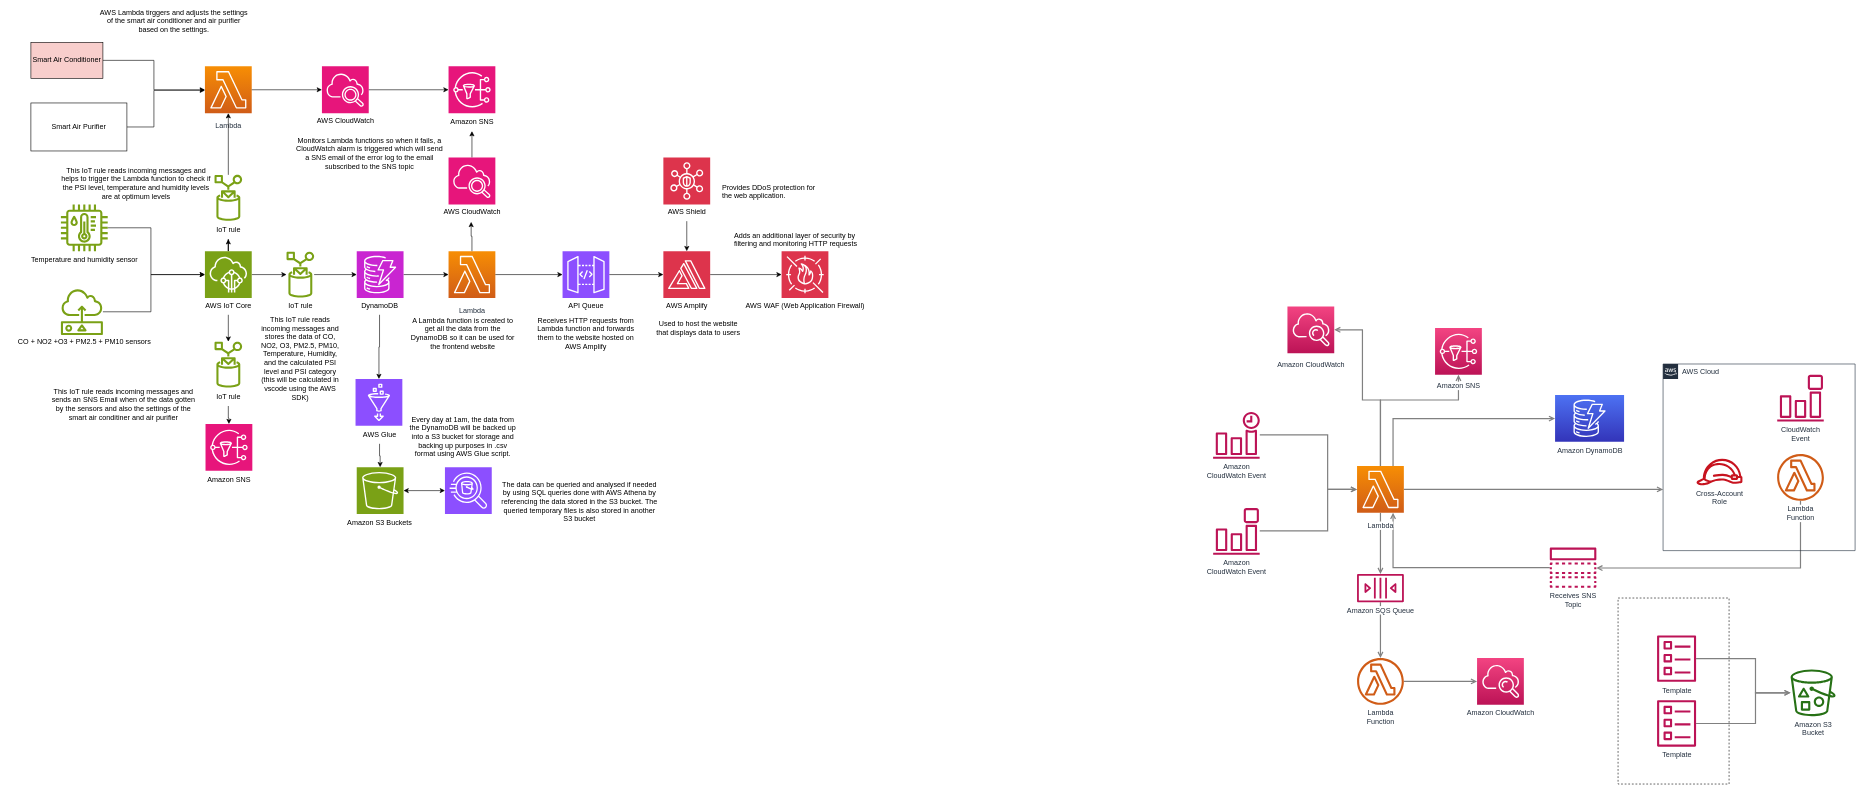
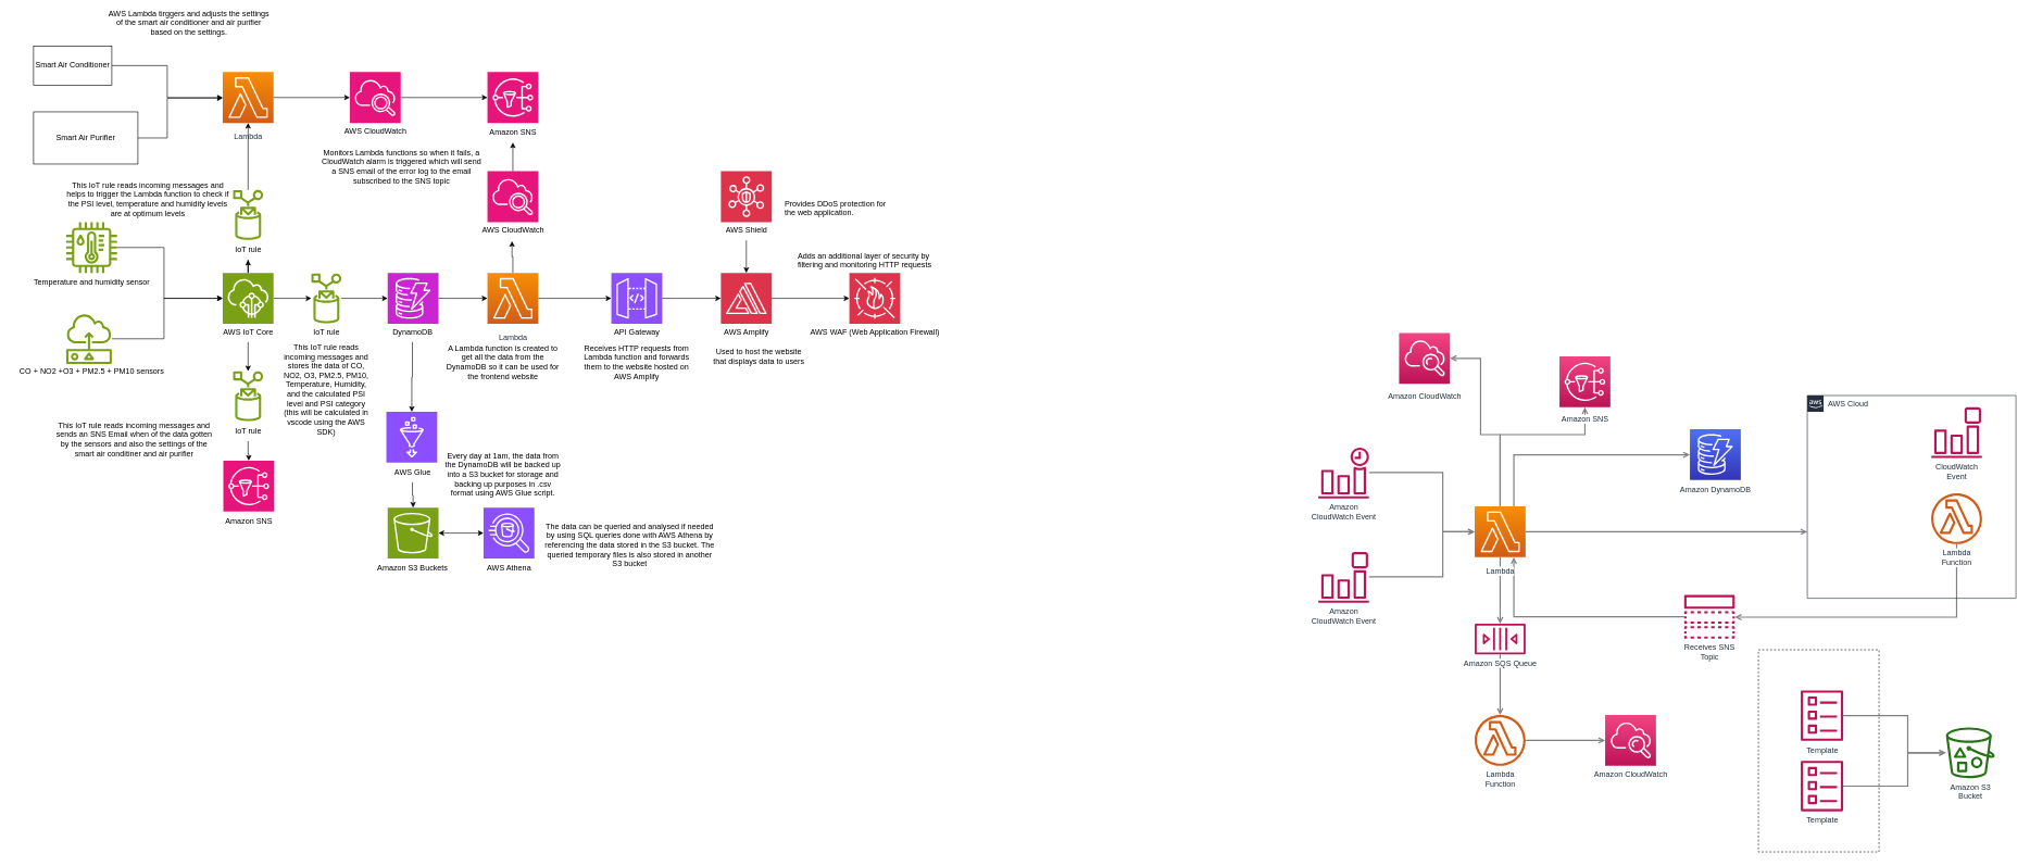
- <mxCell id="92" value="Smart Air Conditioner" style="rounded=0;whiteSpace=wrap;html=1;fillColor=#f8cecc;" vertex="1" parent="1"><mxGeometry x="51" y="70" width="120" height="60" as="geometry" /></mxCell>
+ <mxCell id="92" value="Smart Air Conditioner" style="rounded=0;whiteSpace=wrap;html=1;" vertex="1" parent="1"><mxGeometry x="51" y="70" width="120" height="60" as="geometry" /></mxCell>
- <mxCell id="57" value="API Queue" style="text;html=1;align=center;verticalAlign=middle;resizable=0;points=[];autosize=1;strokeColor=none;fillColor=none;" vertex="1" parent="1"><mxGeometry x="931" y="494" width="90" height="30" as="geometry" /></mxCell>
+ <mxCell id="57" value="API Gateway" style="text;html=1;align=center;verticalAlign=middle;resizable=0;points=[];autosize=1;strokeColor=none;fillColor=none;" vertex="1" parent="1"><mxGeometry x="931" y="494" width="90" height="30" as="geometry" /></mxCell>
- <mxCell id="20" value="Amazon DynamoDB" style="outlineConnect=0;fontColor=#232F3E;gradientColor=#4D72F3;gradientDirection=north;fillColor=#3334B9;strokeColor=#ffffff;dashed=0;verticalLabelPosition=bottom;verticalAlign=top;align=center;html=1;fontSize=12;fontStyle=0;aspect=fixed;shape=mxgraph.aws4.resourceIcon;resIcon=mxgraph.aws4.dynamodb;labelBackgroundColor=#ffffff;" parent="1" vertex="1"><mxGeometry x="2591" y="657.5" width="115" height="78" as="geometry" /></mxCell>
+ <mxCell id="20" value="Amazon DynamoDB" style="outlineConnect=0;fontColor=#232F3E;gradientColor=#4D72F3;gradientDirection=north;fillColor=#3334B9;strokeColor=#ffffff;dashed=0;verticalLabelPosition=bottom;verticalAlign=top;align=center;html=1;fontSize=12;fontStyle=0;aspect=fixed;shape=mxgraph.aws4.resourceIcon;resIcon=mxgraph.aws4.dynamodb;labelBackgroundColor=#ffffff;" parent="1" vertex="1"><mxGeometry x="2591" y="657.5" width="78" height="78" as="geometry" /></mxCell>
- <mxCell id="30" value="Cross-Account&lt;br&gt;Role&lt;br&gt;" style="outlineConnect=0;fontColor=#232F3E;gradientColor=none;fillColor=#C7131F;strokeColor=none;dashed=0;verticalLabelPosition=bottom;verticalAlign=top;align=center;html=1;fontSize=12;fontStyle=0;aspect=fixed;pointerEvents=1;shape=mxgraph.aws4.role;labelBackgroundColor=#ffffff;" parent="1" vertex="1"><mxGeometry x="2826" y="764" width="78" height="44" as="geometry" /></mxCell>
+ <mxCell id="60" value="AWS Athena" style="text;html=1;align=center;verticalAlign=middle;resizable=0;points=[];autosize=1;strokeColor=none;fillColor=none;" vertex="1" parent="1"><mxGeometry x="735" y="856" width="90" height="30" as="geometry" /></mxCell>
